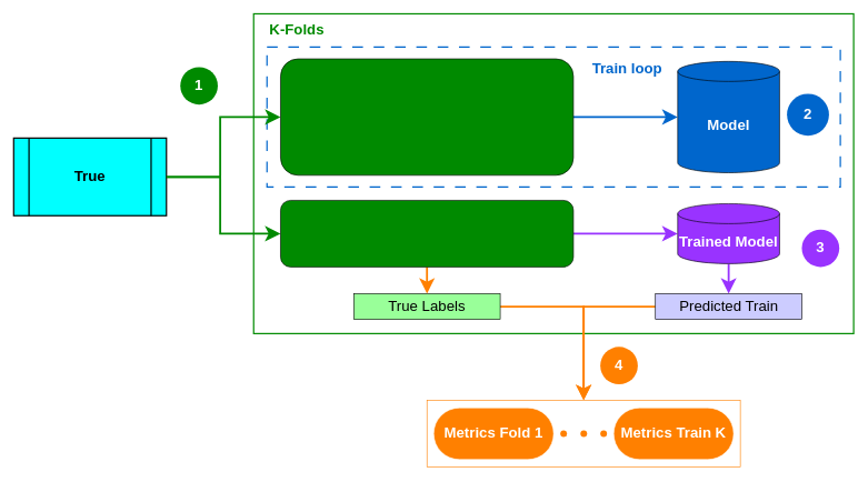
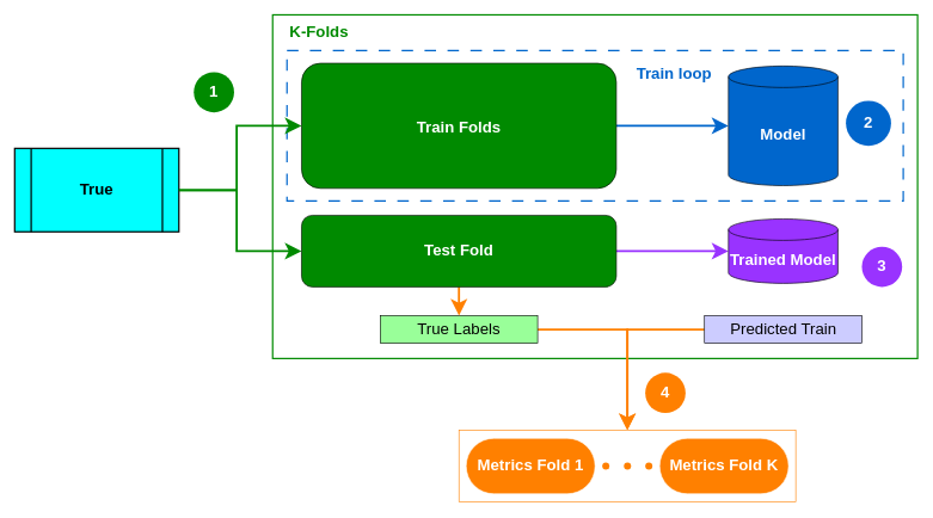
+ <mxCell id="18" value="&lt;font style=&quot;font-size: 22px;&quot;&gt;&lt;b&gt;Train Folds&lt;/b&gt;&lt;/font&gt;" style="text;html=1;align=center;verticalAlign=middle;whiteSpace=wrap;rounded=0;fontSize=16;fontColor=#FFFFFF;" vertex="1" parent="1"><mxGeometry x="515.857" y="148.26" width="248.279" height="58.258" as="geometry" /></mxCell>
+ <mxCell id="21" value="&lt;font style=&quot;font-size: 22px;&quot;&gt;&lt;b&gt;Test Fold&lt;/b&gt;&lt;/font&gt;" style="text;html=1;align=center;verticalAlign=middle;whiteSpace=wrap;rounded=0;fontSize=16;fontColor=#FFFFFF;" vertex="1" parent="1"><mxGeometry x="515.857" y="320.87" width="248.279" height="58.258" as="geometry" /></mxCell>
- <mxCell id="24" style="edgeStyle=orthogonalEdgeStyle;rounded=0;orthogonalLoop=1;jettySize=auto;html=1;entryX=0.5;entryY=0;entryDx=0;entryDy=0;strokeWidth=3;startSize=14;strokeColor=light-dark(#9933ff, #ededed);endSize=14;" edge="1" parent="1" source="25" target="10"><mxGeometry relative="1" as="geometry" /></mxCell>
- <mxCell id="30" value="&lt;font style=&quot;font-size: 22px; color: light-dark(rgb(255, 255, 255), rgb(237, 237, 237));&quot;&gt;&lt;b&gt;Metrics Train K&lt;/b&gt;&lt;/font&gt;" style="rounded=1;whiteSpace=wrap;html=1;fillColor=light-dark(#ff8000, #e96b12);fontColor=#000000;strokeColor=light-dark(#ffffff, #ff9164);arcSize=50;" vertex="1" parent="27"><mxGeometry x="280.0" y="11.45" width="180" height="77.6" as="geometry" /></mxCell>
+ <mxCell id="30" value="&lt;font style=&quot;font-size: 22px; color: light-dark(rgb(255, 255, 255), rgb(237, 237, 237));&quot;&gt;&lt;b&gt;Metrics Fold K&lt;/b&gt;&lt;/font&gt;" style="rounded=1;whiteSpace=wrap;html=1;fillColor=light-dark(#ff8000, #e96b12);fontColor=#000000;strokeColor=light-dark(#ffffff, #ff9164);arcSize=50;" vertex="1" parent="27"><mxGeometry x="280.0" y="11.45" width="180" height="77.6" as="geometry" /></mxCell>
